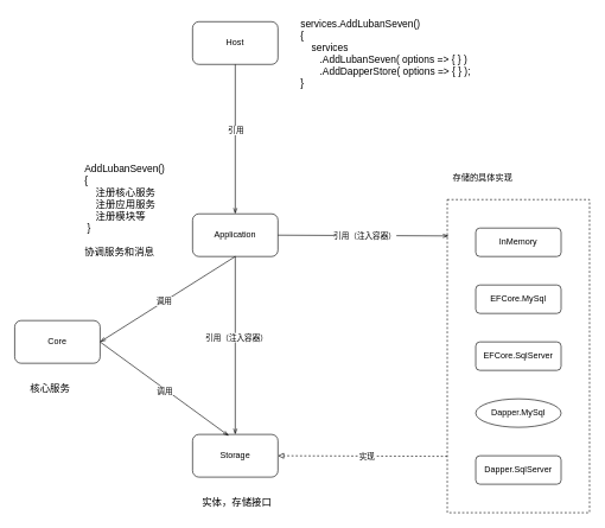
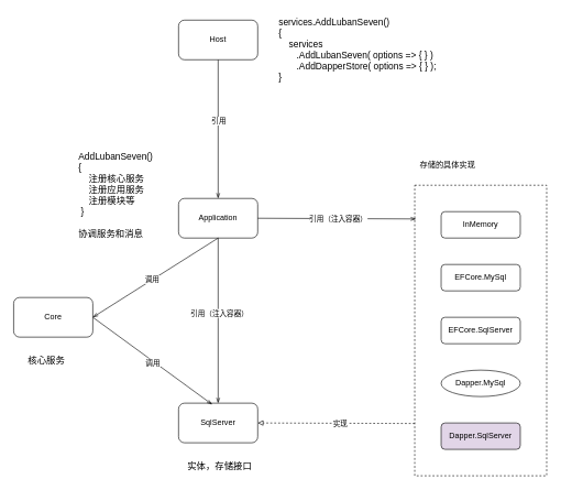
- <mxCell id="9" value="Storage" style="rounded=1;whiteSpace=wrap;html=1;" vertex="1" parent="1"><mxGeometry x="270" y="610" width="120" height="60" as="geometry" /></mxCell>
+ <mxCell id="9" value="SqlServer" style="rounded=1;whiteSpace=wrap;html=1;" vertex="1" parent="1"><mxGeometry x="270" y="610" width="120" height="60" as="geometry" /></mxCell>
- <mxCell id="12" value="Dapper.SqlServer" style="rounded=1;whiteSpace=wrap;html=1;" vertex="1" parent="1"><mxGeometry x="668" y="640" width="120" height="40" as="geometry" /></mxCell>
+ <mxCell id="12" value="Dapper.SqlServer" style="rounded=1;whiteSpace=wrap;html=1;fillColor=#e1d5e7;" vertex="1" parent="1"><mxGeometry x="668" y="640" width="120" height="40" as="geometry" /></mxCell>
